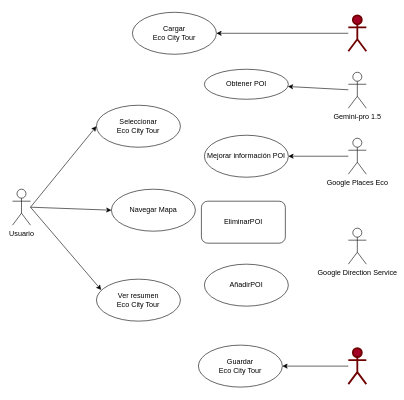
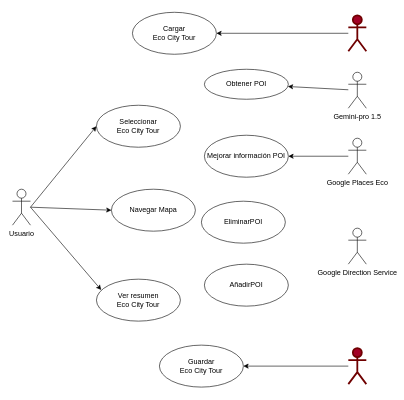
- <mxCell id="18" value="EliminarPOI" style="whiteSpace=wrap;html=1;rounded=1;" vertex="1" parent="1"><mxGeometry x="335" y="335" width="140" height="70" as="geometry" /></mxCell>
+ <mxCell id="18" value="EliminarPOI" style="ellipse;whiteSpace=wrap;html=1;" vertex="1" parent="1"><mxGeometry x="335" y="335" width="140" height="70" as="geometry" /></mxCell>
- <mxCell id="21" value="Guardar&lt;br&gt;Eco City Tour" style="ellipse;whiteSpace=wrap;html=1;" vertex="1" parent="1"><mxGeometry x="330" y="575" width="140" height="70" as="geometry" /></mxCell>
+ <mxCell id="21" value="Guardar&lt;br&gt;Eco City Tour" style="ellipse;whiteSpace=wrap;html=1;" vertex="1" parent="1"><mxGeometry x="265" y="575" width="140" height="70" as="geometry" /></mxCell>
